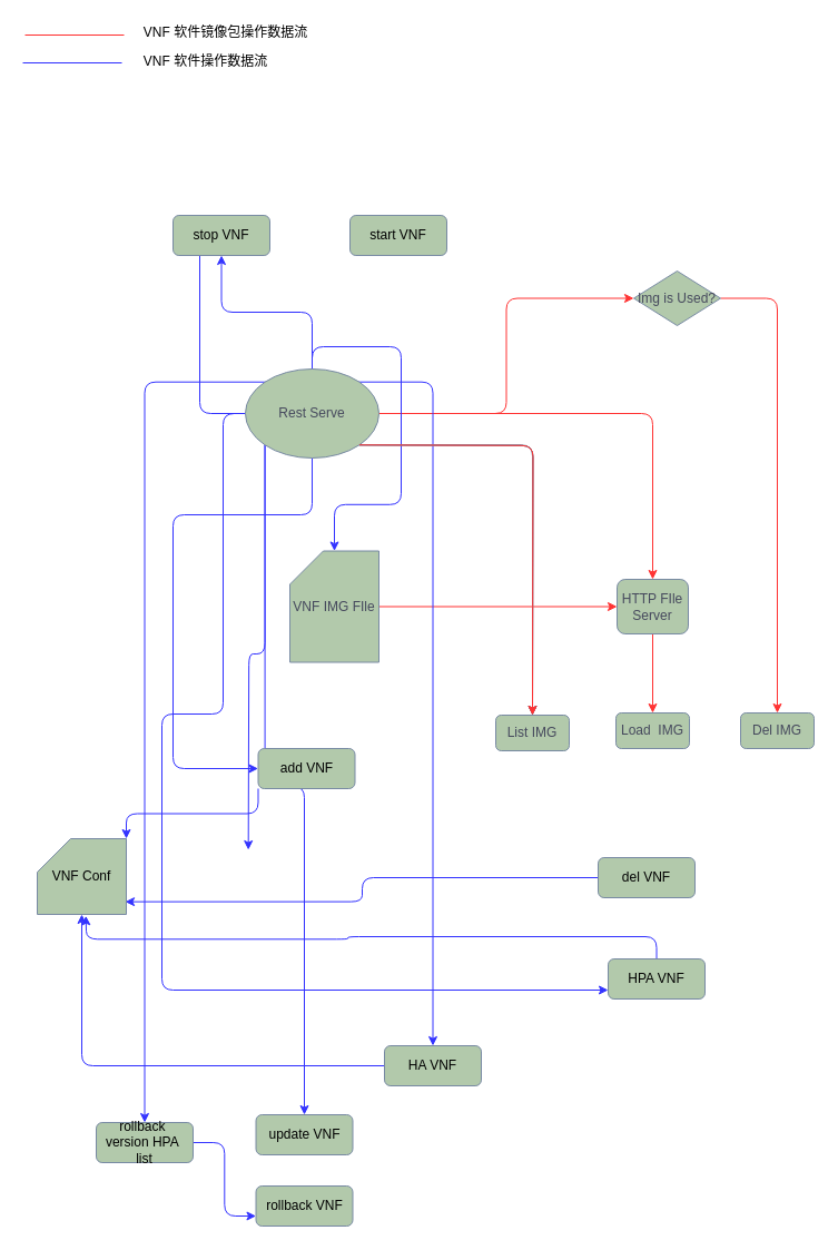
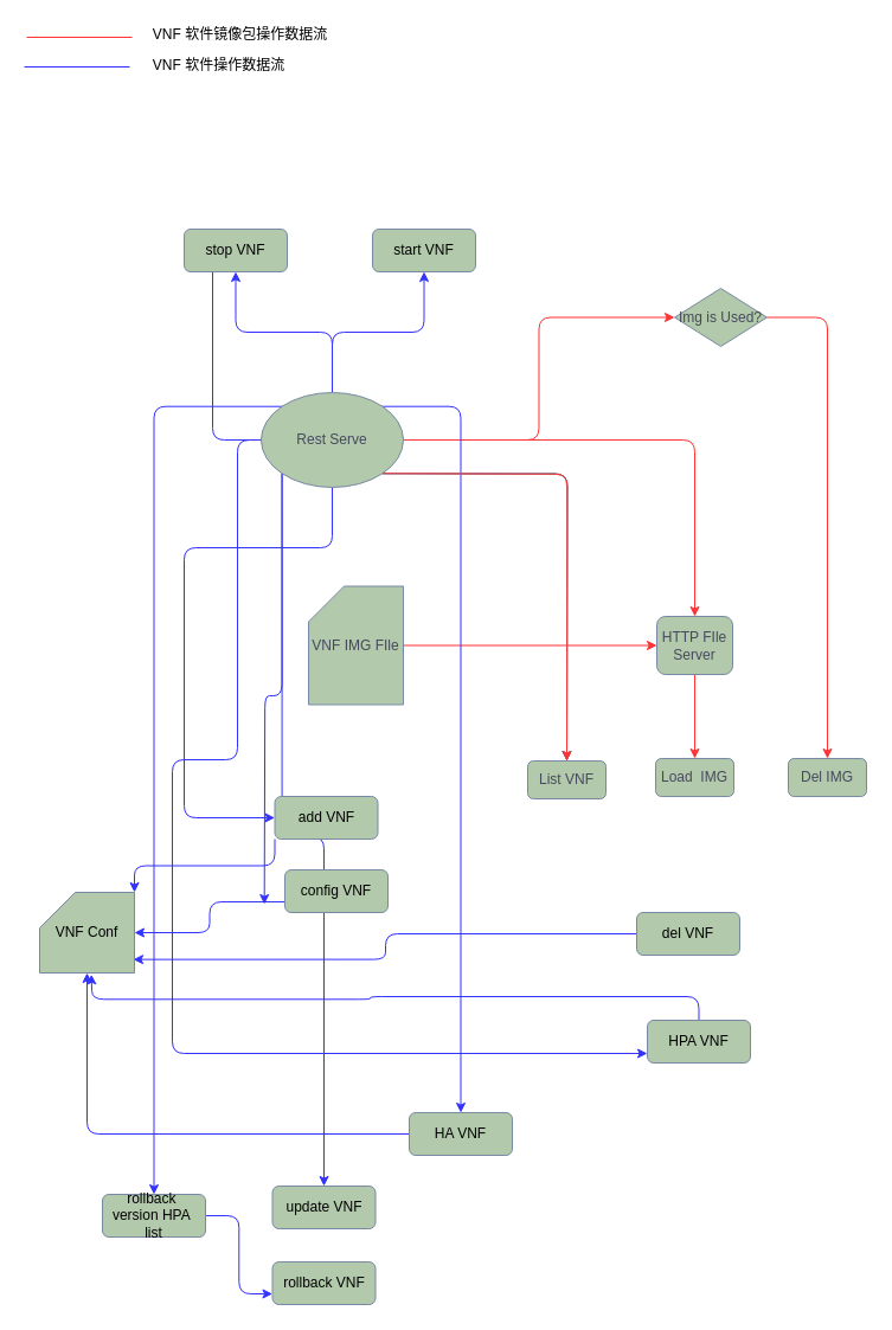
- <mxCell id="22" style="edgeStyle=orthogonalEdgeStyle;curved=0;rounded=1;sketch=0;orthogonalLoop=1;jettySize=auto;html=1;exitX=0.5;exitY=0;exitDx=0;exitDy=0;labelBackgroundColor=#FF3333;fontColor=#000000;strokeColor=#3333FF;fillColor=#B2C9AB;" edge="1" parent="1" source="23" target="10"><mxGeometry relative="1" as="geometry" /></mxCell>
+ <mxCell id="22" style="edgeStyle=orthogonalEdgeStyle;curved=0;rounded=1;sketch=0;orthogonalLoop=1;jettySize=auto;html=1;exitX=0.5;exitY=0;exitDx=0;exitDy=0;entryX=0.5;entryY=1;entryDx=0;entryDy=0;labelBackgroundColor=#FF3333;fontColor=#000000;strokeColor=#3333FF;fillColor=#B2C9AB;" edge="1" parent="1" source="23" target="47"><mxGeometry relative="1" as="geometry" /></mxCell>
- <mxCell id="5" value="List IMG" style="rounded=1;whiteSpace=wrap;html=1;sketch=0;fontColor=#46495D;strokeColor=#788AA3;fillColor=#B2C9AB;align=center;" vertex="1" parent="1"><mxGeometry x="445" y="642" width="66" height="32" as="geometry" /></mxCell>
+ <mxCell id="5" value="List VNF" style="rounded=1;whiteSpace=wrap;html=1;sketch=0;fontColor=#46495D;strokeColor=#788AA3;fillColor=#B2C9AB;align=center;" vertex="1" parent="1"><mxGeometry x="445" y="642" width="66" height="32" as="geometry" /></mxCell>
+ <mxCell id="32" value="config VNF" style="rounded=1;whiteSpace=wrap;html=1;sketch=0;fontColor=#000000;strokeColor=#788AA3;fillColor=#B2C9AB;align=center;" vertex="1" parent="1"><mxGeometry x="240" y="734" width="87" height="36" as="geometry" /></mxCell>
+ <mxCell id="31" style="edgeStyle=orthogonalEdgeStyle;curved=0;rounded=1;sketch=0;orthogonalLoop=1;jettySize=auto;html=1;exitX=0;exitY=0.75;exitDx=0;exitDy=0;entryX=1;entryY=0.5;entryDx=0;entryDy=0;entryPerimeter=0;labelBackgroundColor=#FF3333;fontColor=#000000;strokeColor=#3333FF;fillColor=#B2C9AB;" edge="1" parent="1" source="32" target="43"><mxGeometry relative="1" as="geometry" /></mxCell>
